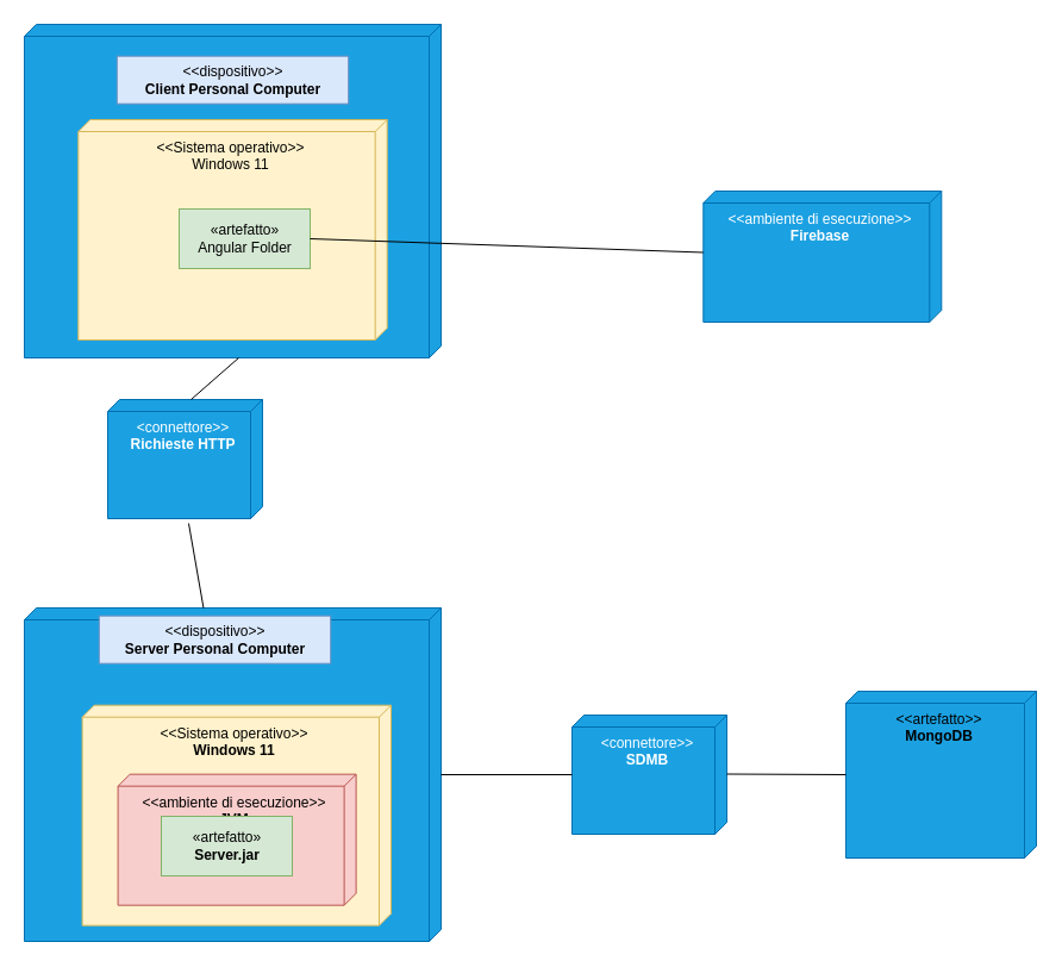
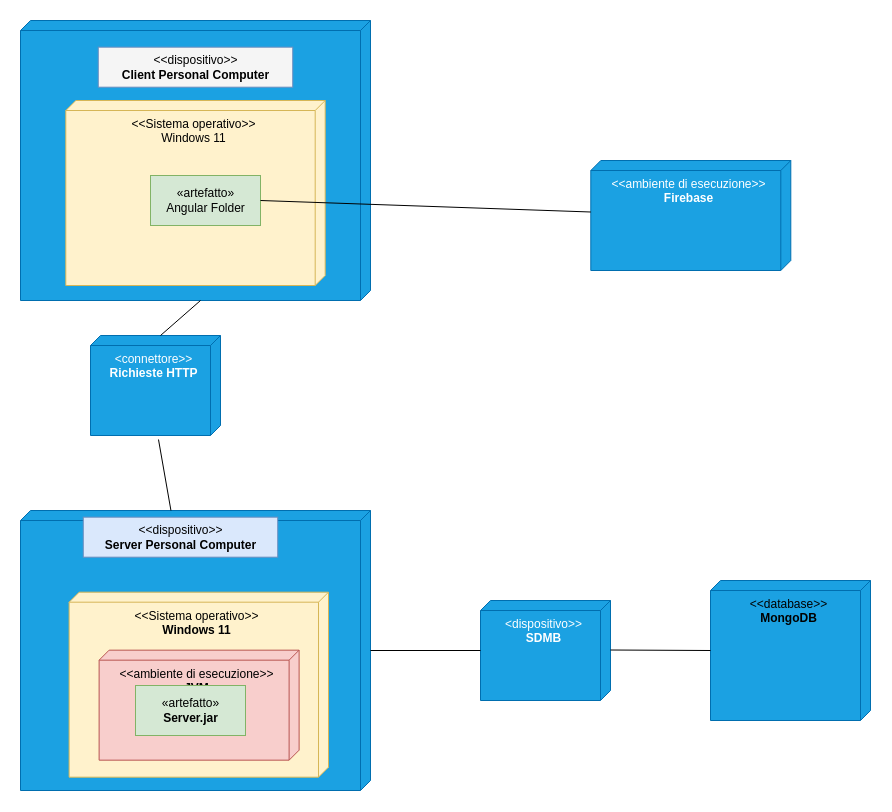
- <mxCell id="3" value="&amp;lt;&amp;lt;dispositivo&amp;gt;&amp;gt;&lt;br&gt;&lt;b&gt;Client Personal Computer&lt;/b&gt;" style="html=1;align=center;verticalAlign=middle;dashed=0;fillColor=#dae8fc;strokeColor=#6c8ebf;" parent="2" vertex="1"><mxGeometry x="77.778" y="26.667" width="194.444" height="40.0" as="geometry" /></mxCell>
+ <mxCell id="3" value="&amp;lt;&amp;lt;dispositivo&amp;gt;&amp;gt;&lt;br&gt;&lt;b&gt;Client Personal Computer&lt;/b&gt;" style="html=1;align=center;verticalAlign=middle;dashed=0;fillColor=#f5f5f5;strokeColor=#6c8ebf;" parent="2" vertex="1"><mxGeometry x="77.778" y="26.667" width="194.444" height="40.0" as="geometry" /></mxCell>
- <mxCell id="8" value="&lt;font color=&quot;#000000&quot;&gt;&amp;lt;&amp;lt;artefatto&amp;gt;&amp;gt;&lt;br&gt;&lt;/font&gt;&lt;b&gt;&lt;font color=&quot;#000000&quot;&gt;MongoDB&lt;/font&gt;&lt;/b&gt;" style="verticalAlign=top;align=center;shape=cube;size=10;direction=south;fontStyle=0;html=1;boundedLbl=1;spacingLeft=5;fillColor=#1ba1e2;fontColor=#ffffff;strokeColor=#006EAF;" parent="1" vertex="1"><mxGeometry x="710" y="580" width="160" height="140" as="geometry" /></mxCell>
+ <mxCell id="8" value="&lt;font color=&quot;#000000&quot;&gt;&amp;lt;&amp;lt;database&amp;gt;&amp;gt;&lt;br&gt;&lt;/font&gt;&lt;b&gt;&lt;font color=&quot;#000000&quot;&gt;MongoDB&lt;/font&gt;&lt;/b&gt;" style="verticalAlign=top;align=center;shape=cube;size=10;direction=south;fontStyle=0;html=1;boundedLbl=1;spacingLeft=5;fillColor=#1ba1e2;fontColor=#ffffff;strokeColor=#006EAF;" parent="1" vertex="1"><mxGeometry x="710" y="580" width="160" height="140" as="geometry" /></mxCell>
- <mxCell id="17" value="&amp;lt;connettore&amp;gt;&amp;gt;&lt;br&gt;&lt;b&gt;SDMB&lt;/b&gt;" style="verticalAlign=top;align=center;shape=cube;size=10;direction=south;fontStyle=0;html=1;boundedLbl=1;spacingLeft=5;fillColor=#1ba1e2;fontColor=#ffffff;strokeColor=#006EAF;" parent="1" vertex="1"><mxGeometry x="480" y="600" width="130" height="100" as="geometry" /></mxCell>
+ <mxCell id="17" value="&amp;lt;dispositivo&amp;gt;&amp;gt;&lt;br&gt;&lt;b&gt;SDMB&lt;/b&gt;" style="verticalAlign=top;align=center;shape=cube;size=10;direction=south;fontStyle=0;html=1;boundedLbl=1;spacingLeft=5;fillColor=#1ba1e2;fontColor=#ffffff;strokeColor=#006EAF;" parent="1" vertex="1"><mxGeometry x="480" y="600" width="130" height="100" as="geometry" /></mxCell>
